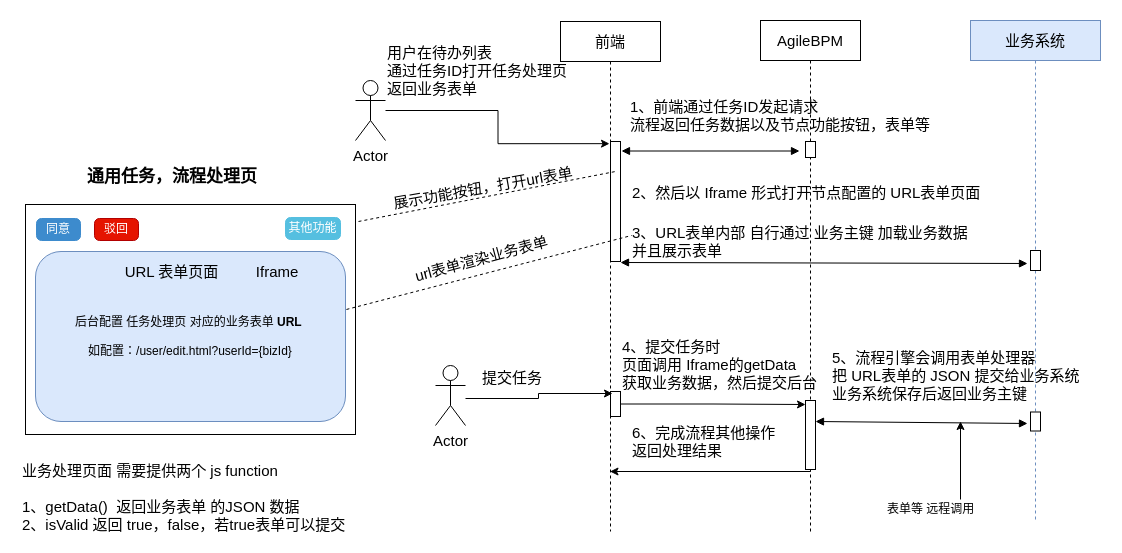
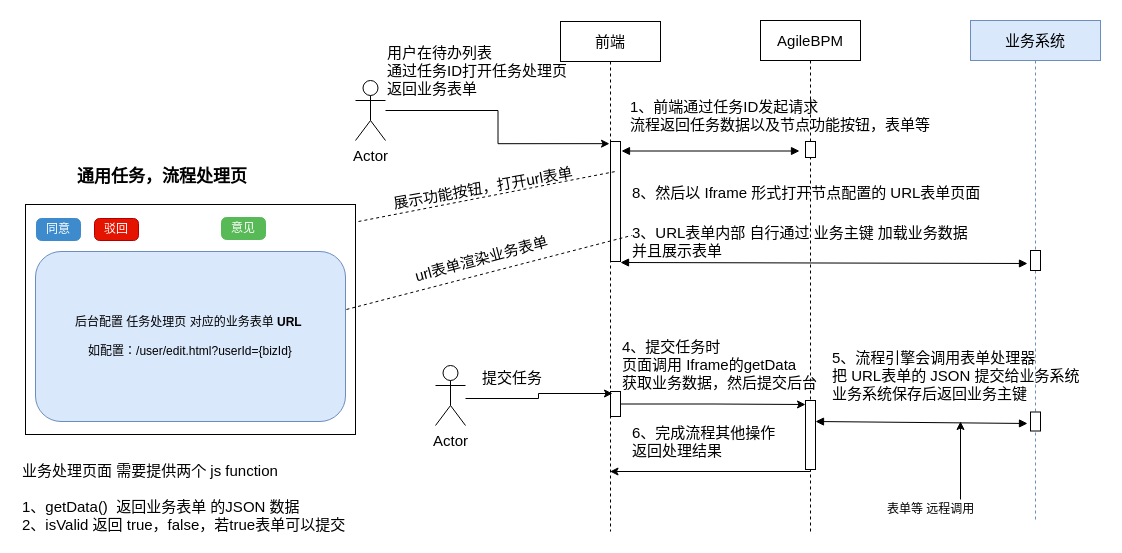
- <mxCell id="4" value="&lt;b&gt;&lt;font style=&quot;font-size: 17px&quot;&gt;通用任务，流程处理页&lt;/font&gt;&lt;/b&gt;" style="text;html=1;resizable=0;points=[];autosize=1;align=left;verticalAlign=top;spacingTop=-4;" parent="1" vertex="1"><mxGeometry x="85" y="164" width="190" height="20" as="geometry" /></mxCell>
+ <mxCell id="4" value="&lt;b&gt;&lt;font style=&quot;font-size: 17px&quot;&gt;通用任务，流程处理页&lt;/font&gt;&lt;/b&gt;" style="text;html=1;resizable=0;points=[];autosize=1;align=left;verticalAlign=top;spacingTop=-4;" parent="1" vertex="1"><mxGeometry x="75" y="164" width="190" height="20" as="geometry" /></mxCell>
- <mxCell id="36" value="2、然后以 Iframe 形式打开节点配置的 URL表单页面" style="text;html=1;resizable=0;points=[];autosize=1;align=left;verticalAlign=top;spacingTop=-4;fontSize=15;" parent="1" vertex="1"><mxGeometry x="630" y="181" width="360" height="20" as="geometry" /></mxCell>
+ <mxCell id="36" value="8、然后以 Iframe 形式打开节点配置的 URL表单页面" style="text;html=1;resizable=0;points=[];autosize=1;align=left;verticalAlign=top;spacingTop=-4;fontSize=15;" parent="1" vertex="1"><mxGeometry x="630" y="181" width="360" height="20" as="geometry" /></mxCell>
+ <mxCell id="10" value="意见" style="html=1;shadow=0;dashed=0;shape=mxgraph.bootstrap.rrect;rSize=5;fillColor=#58B957;align=center;strokeColor=#58B957;fontColor=#ffffff;fontSize=12;whiteSpace=wrap;" parent="7" vertex="1"><mxGeometry x="185" y="1" width="44" height="22" as="geometry" /></mxCell>
- <mxCell id="8" value="其他功能" style="html=1;shadow=0;dashed=0;shape=mxgraph.bootstrap.rrect;rSize=5;fillColor=#55BFE0;align=center;strokeColor=#55BFE0;fontColor=#ffffff;fontSize=12;whiteSpace=wrap;" parent="7" vertex="1"><mxGeometry x="249" y="1" width="55" height="22" as="geometry" /></mxCell>
- <mxCell id="12" value="URL 表单页面&amp;nbsp; &amp;nbsp; &amp;nbsp; &amp;nbsp; &amp;nbsp;Iframe" style="text;html=1;strokeColor=none;fillColor=none;align=center;verticalAlign=middle;whiteSpace=wrap;rounded=0;fontSize=15;" parent="1" vertex="1"><mxGeometry x="118" y="261" width="187" height="20" as="geometry" /></mxCell>
